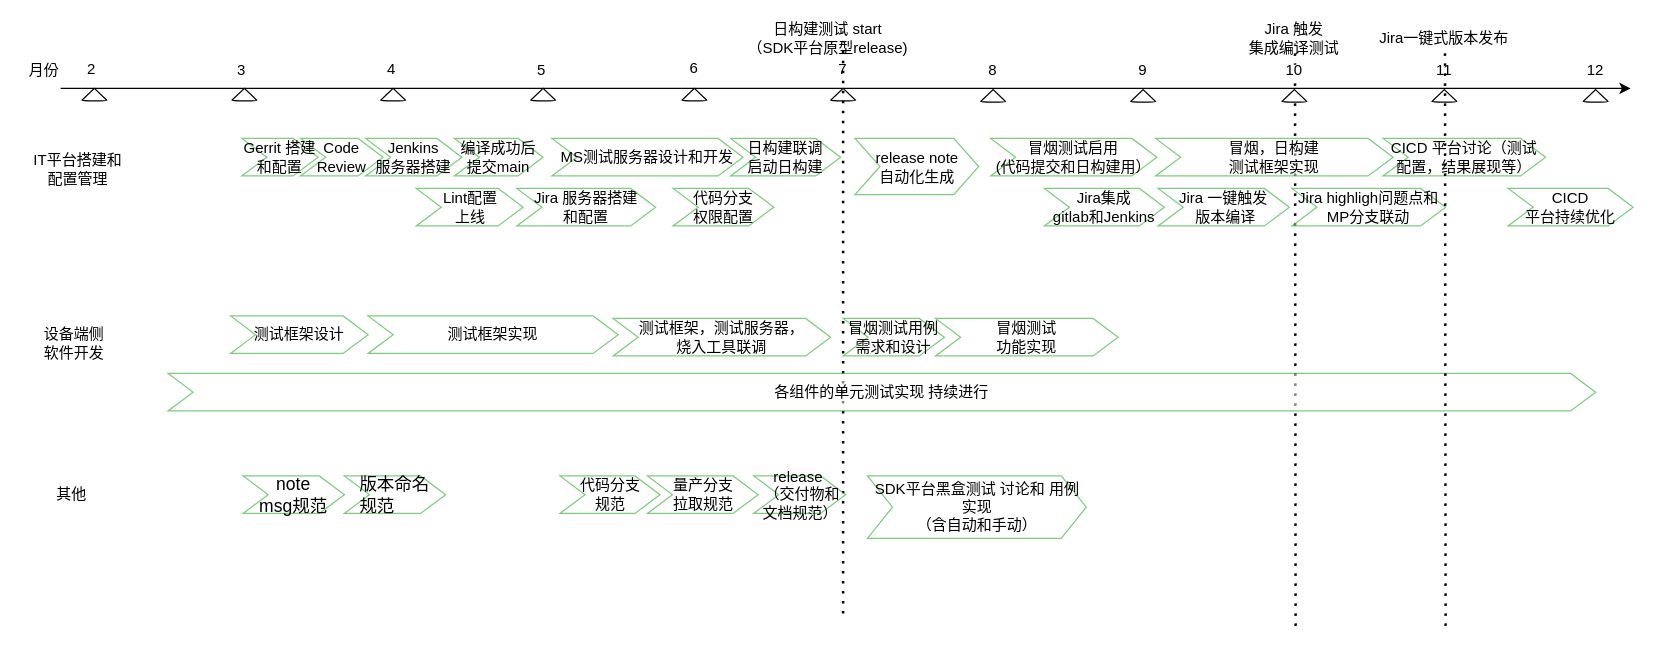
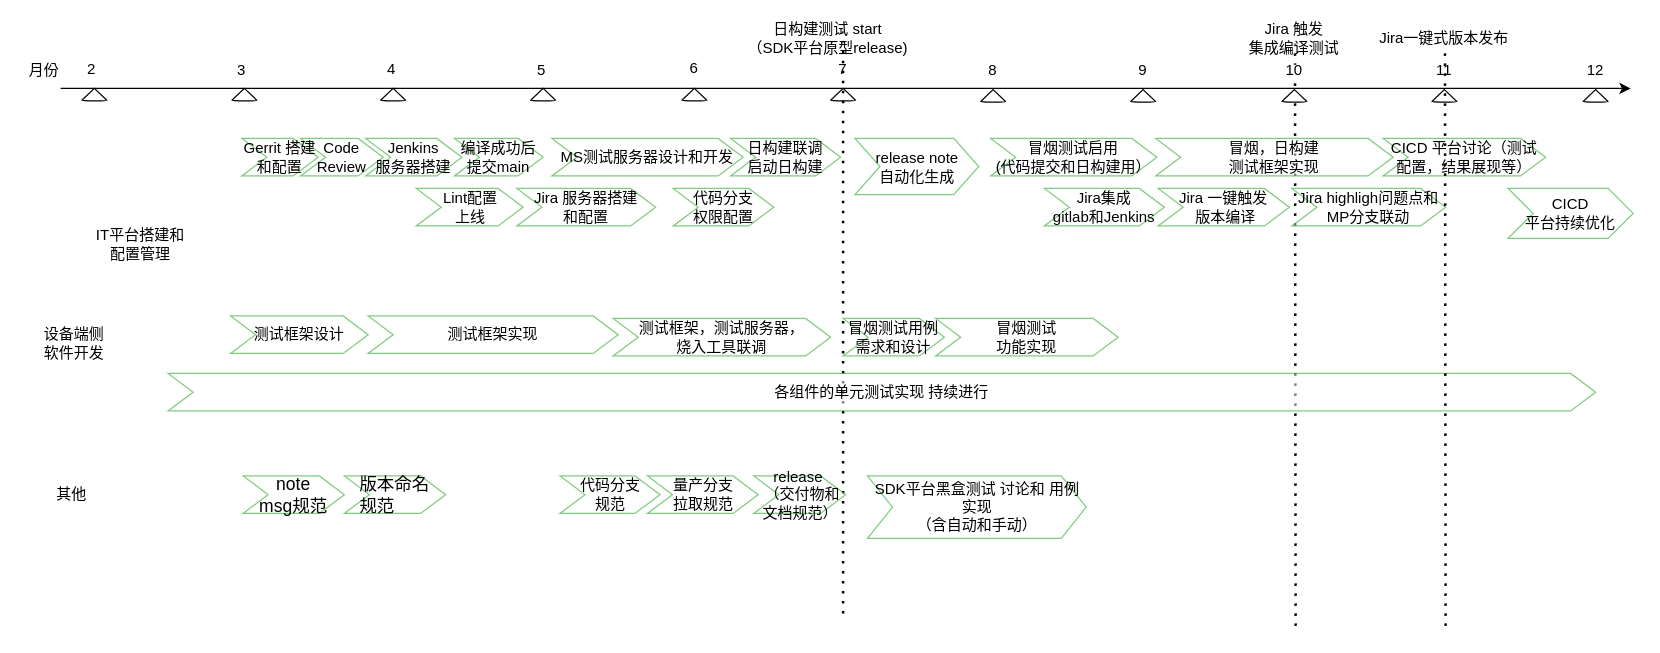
- <mxCell id="23" value="IT平台搭建和&lt;br&gt;配置管理" style="rounded=1;whiteSpace=wrap;html=1;strokeColor=none;" parent="1" vertex="1"><mxGeometry x="22" y="110" width="80" height="50" as="geometry" /></mxCell>
+ <mxCell id="23" value="IT平台搭建和&lt;br&gt;配置管理" style="rounded=1;whiteSpace=wrap;html=1;strokeColor=none;" parent="1" vertex="1"><mxGeometry x="72" y="170" width="80" height="50" as="geometry" /></mxCell>
- <mxCell id="60" value="CICD&lt;br&gt;平台持续优化" style="shape=step;perimeter=stepPerimeter;whiteSpace=wrap;html=1;fixedSize=1;opacity=50;strokeWidth=1;strokeColor=#009900;" parent="1" vertex="1"><mxGeometry x="1206" y="150" width="100" height="30" as="geometry" /></mxCell>
+ <mxCell id="60" value="CICD&lt;br&gt;平台持续优化" style="shape=step;perimeter=stepPerimeter;whiteSpace=wrap;html=1;fixedSize=1;opacity=50;strokeWidth=1;strokeColor=#009900;" parent="1" vertex="1"><mxGeometry x="1206" y="150" width="100" height="40" as="geometry" /></mxCell>
